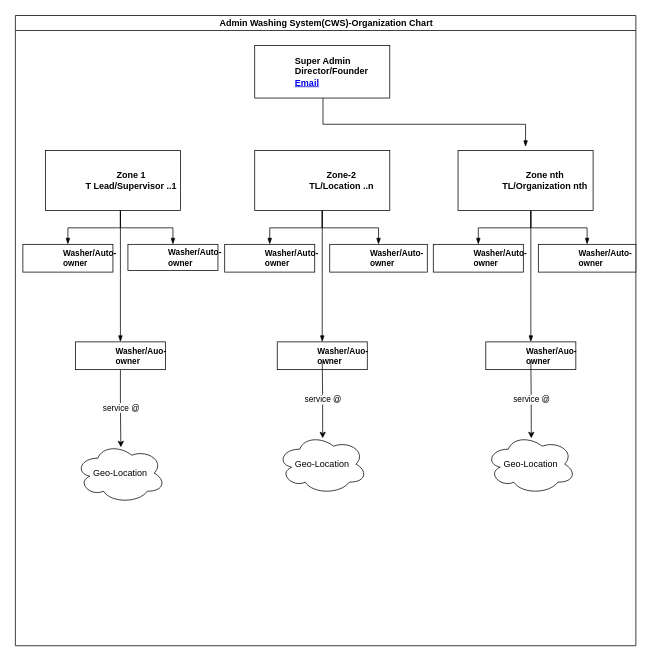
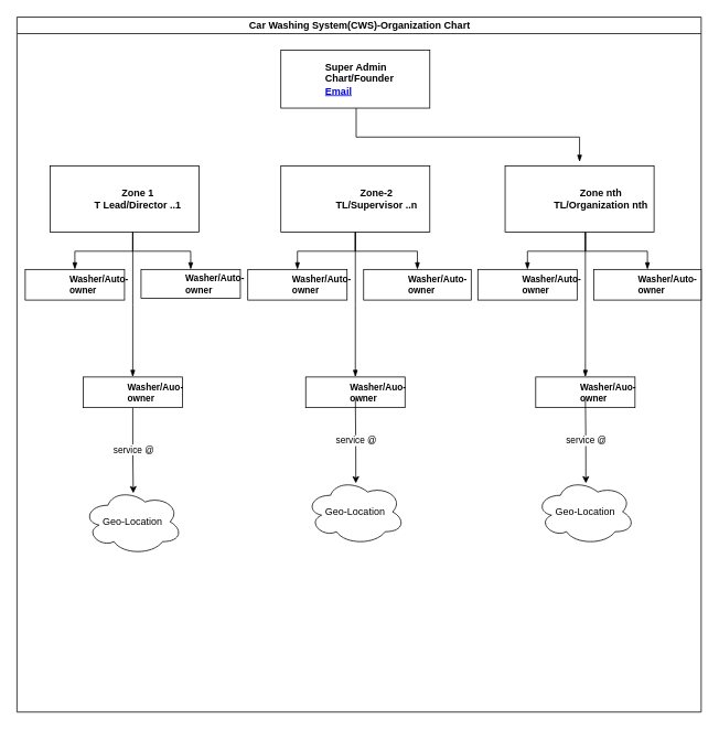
- <mxCell id="2" value="Admin Washing System(CWS)-Organization Chart" style="swimlane;html=1;startSize=20;horizontal=1;containerType=tree;glass=0;" parent="1" vertex="1"><mxGeometry x="20" y="20" width="827" height="840" as="geometry" /></mxCell>
+ <mxCell id="2" value="Car Washing System(CWS)-Organization Chart" style="swimlane;html=1;startSize=20;horizontal=1;containerType=tree;glass=0;" parent="1" vertex="1"><mxGeometry x="20" y="20" width="827" height="840" as="geometry" /></mxCell>
- <mxCell id="3" value="Super Admin&lt;br&gt;Director/Founder&lt;br&gt;&lt;a href=&quot;mailto:me@example.com&quot;&gt;Email&lt;/a&gt;" style="label;image=https://cdn3.iconfinder.com/data/icons/user-avatars-1/512/users-3-128.png;whiteSpace=wrap;html=1;rounded=0;glass=0;treeMoving=1;treeFolding=1;" parent="2" vertex="1"><mxGeometry x="319" y="40" width="180" height="70" as="geometry" /></mxCell>
+ <mxCell id="3" value="Super Admin&lt;br&gt;Chart/Founder&lt;br&gt;&lt;a href=&quot;mailto:me@example.com&quot;&gt;Email&lt;/a&gt;" style="label;image=https://cdn3.iconfinder.com/data/icons/user-avatars-1/512/users-3-128.png;whiteSpace=wrap;html=1;rounded=0;glass=0;treeMoving=1;treeFolding=1;" parent="2" vertex="1"><mxGeometry x="319" y="40" width="180" height="70" as="geometry" /></mxCell>
- <mxCell id="4" value="&lt;div style=&quot;text-align: center;&quot;&gt;Zone 1&lt;/div&gt;T Lead/Supervisor ..1" style="label;image=https://cdn3.iconfinder.com/data/icons/user-avatars-1/512/users-10-3-128.png;whiteSpace=wrap;html=1;rounded=0;glass=0;treeFolding=1;treeMoving=1;" parent="2" vertex="1"><mxGeometry x="40" y="180" width="180" height="80" as="geometry" /></mxCell>
+ <mxCell id="4" value="&lt;div style=&quot;text-align: center;&quot;&gt;Zone 1&lt;/div&gt;T Lead/Director ..1" style="label;image=https://cdn3.iconfinder.com/data/icons/user-avatars-1/512/users-10-3-128.png;whiteSpace=wrap;html=1;rounded=0;glass=0;treeFolding=1;treeMoving=1;" parent="2" vertex="1"><mxGeometry x="40" y="180" width="180" height="80" as="geometry" /></mxCell>
- <mxCell id="5" value="Zone-2&lt;br&gt;TL/Location ..n" style="label;image=https://cdn3.iconfinder.com/data/icons/user-avatars-1/512/users-9-2-128.png;whiteSpace=wrap;html=1;rounded=0;glass=0;treeFolding=1;treeMoving=1;align=center;" parent="2" vertex="1"><mxGeometry x="319" y="180" width="180" height="80" as="geometry" /></mxCell>
+ <mxCell id="5" value="Zone-2&lt;br&gt;TL/Supervisor ..n" style="label;image=https://cdn3.iconfinder.com/data/icons/user-avatars-1/512/users-9-2-128.png;whiteSpace=wrap;html=1;rounded=0;glass=0;treeFolding=1;treeMoving=1;align=center;" parent="2" vertex="1"><mxGeometry x="319" y="180" width="180" height="80" as="geometry" /></mxCell>
